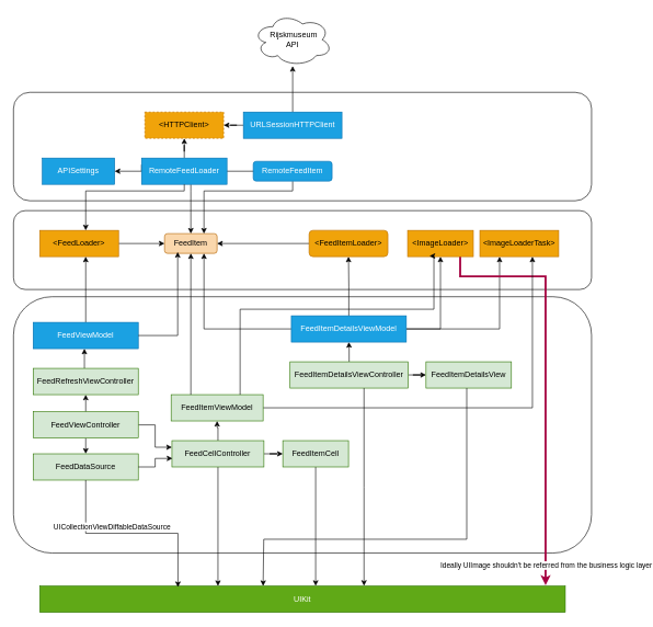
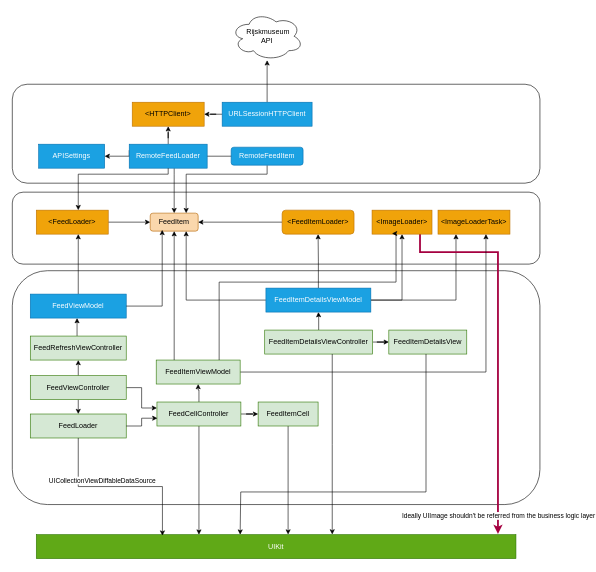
- <mxCell id="57" value="&amp;lt;HTTPClient&amp;gt;" style="rounded=0;whiteSpace=wrap;html=1;fillColor=#f0a30a;fontColor=#000000;strokeColor=#BD7000;dashed=1;" vertex="1" parent="1"><mxGeometry x="220" y="170" width="120" height="40" as="geometry" /></mxCell>
+ <mxCell id="57" value="&amp;lt;HTTPClient&amp;gt;" style="rounded=0;whiteSpace=wrap;html=1;fillColor=#f0a30a;fontColor=#000000;strokeColor=#BD7000;" vertex="1" parent="1"><mxGeometry x="220" y="170" width="120" height="40" as="geometry" /></mxCell>
- <mxCell id="38" value="FeedDataSource" style="rounded=0;whiteSpace=wrap;html=1;fillColor=#D5E8D4;fontColor=#000000;strokeColor=#2D7600;" vertex="1" parent="1"><mxGeometry x="50" y="690" width="160" height="40" as="geometry" /></mxCell>
+ <mxCell id="38" value="FeedLoader" style="rounded=0;whiteSpace=wrap;html=1;fillColor=#D5E8D4;fontColor=#000000;strokeColor=#2D7600;" vertex="1" parent="1"><mxGeometry x="50" y="690" width="160" height="40" as="geometry" /></mxCell>
